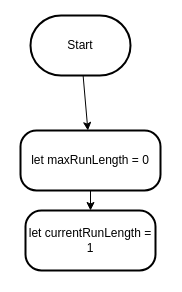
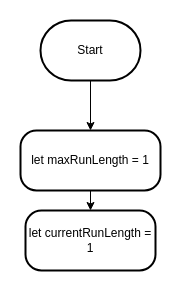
- <mxCell id="3" value="Start" style="strokeWidth=2;html=1;shape=mxgraph.flowchart.terminator;whiteSpace=wrap;" vertex="1" parent="1"><mxGeometry x="30" y="15" width="100" height="60" as="geometry" /></mxCell>
+ <mxCell id="3" value="Start" style="strokeWidth=2;html=1;shape=mxgraph.flowchart.terminator;whiteSpace=wrap;" vertex="1" parent="1"><mxGeometry x="40" y="20" width="100" height="60" as="geometry" /></mxCell>
- <mxCell id="5" value="let maxRunLength = 0" style="rounded=1;whiteSpace=wrap;html=1;absoluteArcSize=1;arcSize=32;strokeWidth=2;" vertex="1" parent="1"><mxGeometry x="20" y="130" width="140" height="60" as="geometry" /></mxCell>
+ <mxCell id="5" value="let maxRunLength = 1" style="rounded=1;whiteSpace=wrap;html=1;absoluteArcSize=1;arcSize=32;strokeWidth=2;" vertex="1" parent="1"><mxGeometry x="20" y="130" width="140" height="60" as="geometry" /></mxCell>
